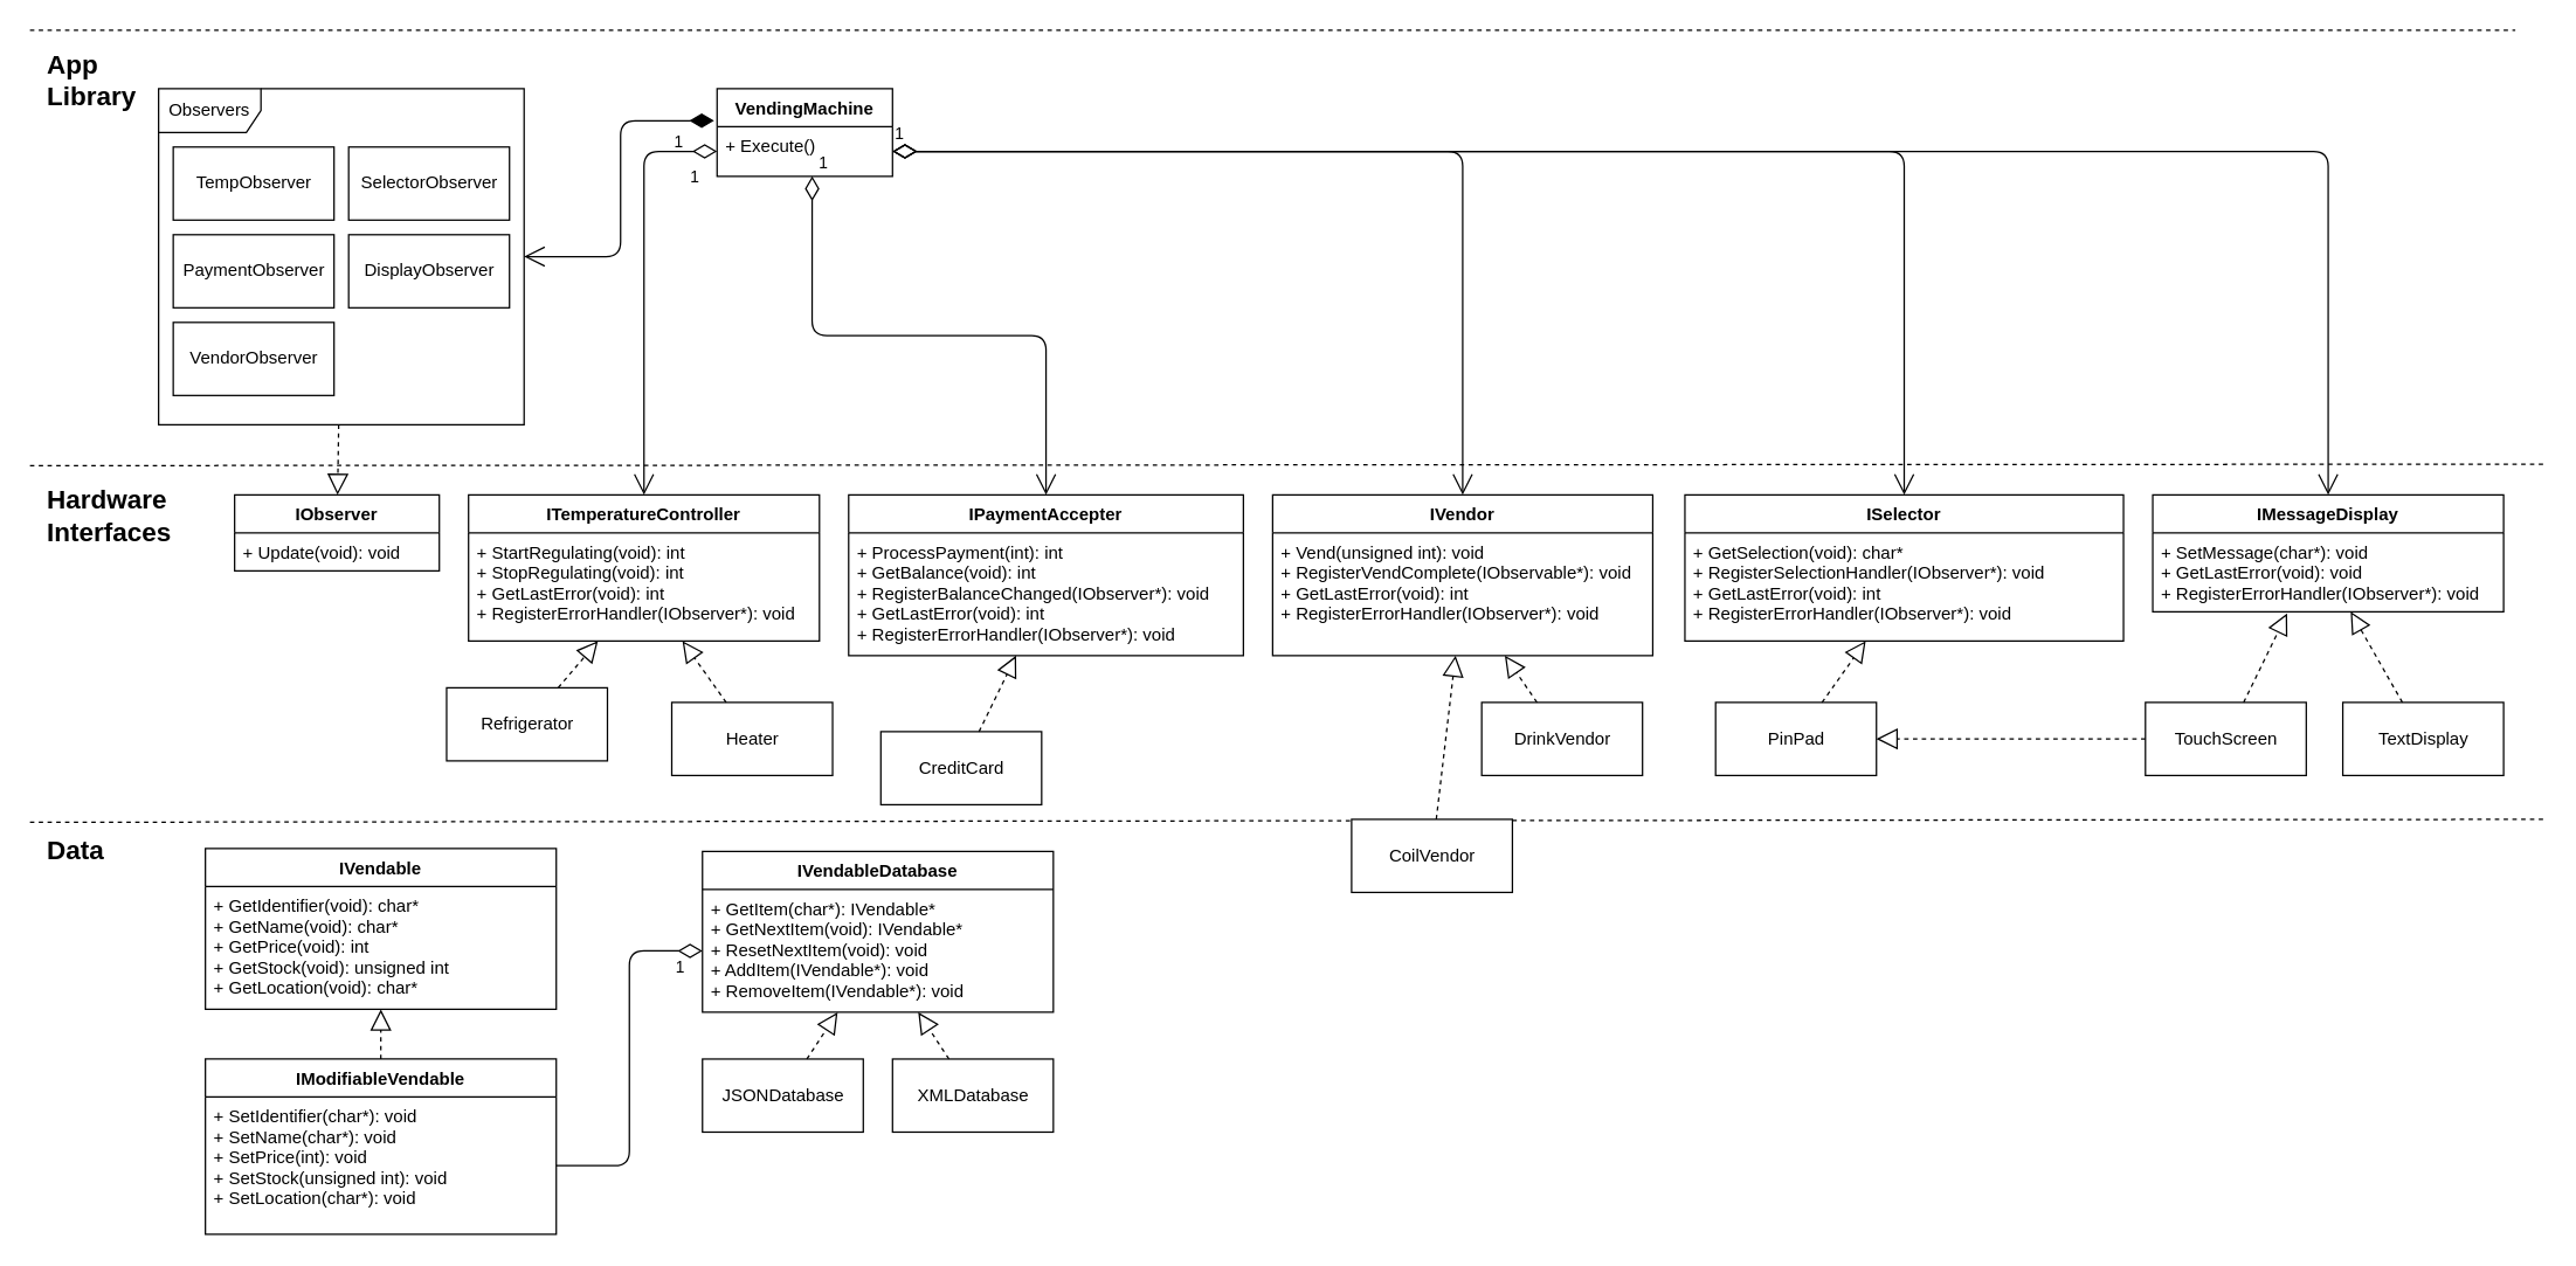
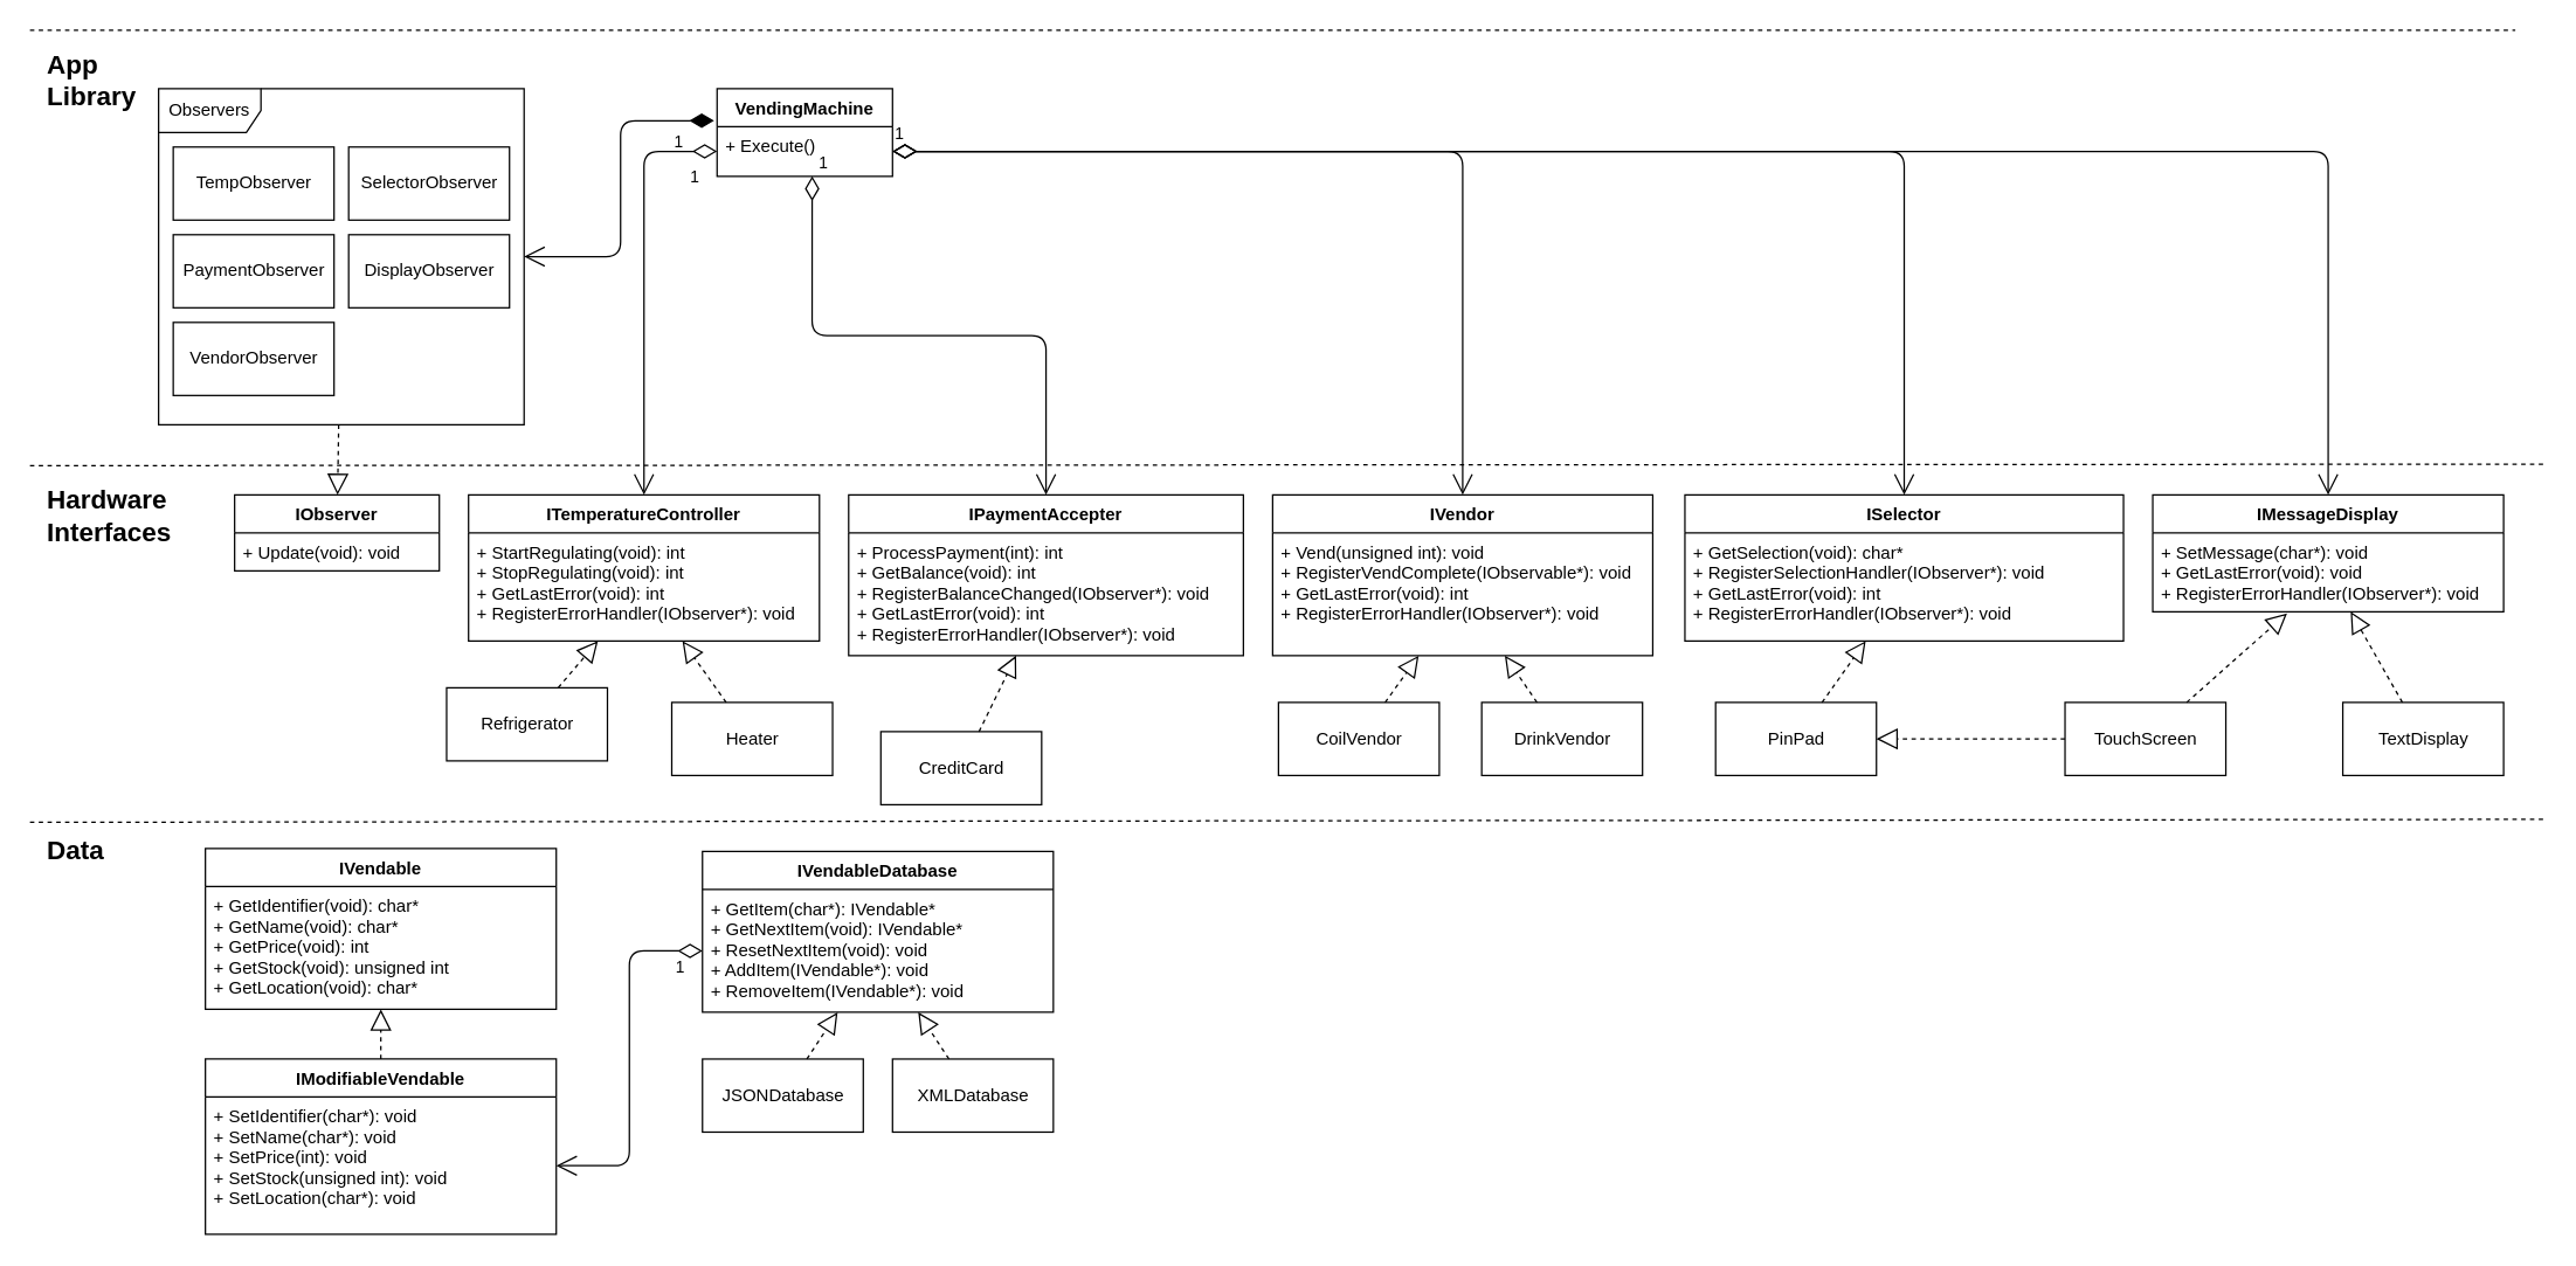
- <mxCell id="24" value="TouchScreen" style="html=1;" vertex="1" parent="1"><mxGeometry x="1467" y="480" width="110" height="50" as="geometry" /></mxCell>
+ <mxCell id="24" value="TouchScreen" style="html=1;" vertex="1" parent="1"><mxGeometry x="1412" y="480" width="110" height="50" as="geometry" /></mxCell>
- <mxCell id="21" value="CoilVendor" style="html=1;" vertex="1" parent="1"><mxGeometry x="924" y="560" width="110" height="50" as="geometry" /></mxCell>
+ <mxCell id="21" value="CoilVendor" style="html=1;" vertex="1" parent="1"><mxGeometry x="874" y="480" width="110" height="50" as="geometry" /></mxCell>
- <mxCell id="39" value="1" style="endArrow=none;html=1;endSize=12;startArrow=diamondThin;startSize=14;startFill=0;edgeStyle=orthogonalEdgeStyle;align=left;verticalAlign=bottom;" edge="1" parent="1" source="38" target="35"><mxGeometry x="-0.433" y="30" relative="1" as="geometry"><mxPoint x="560" y="820" as="sourcePoint" /><mxPoint x="720" y="820" as="targetPoint" /><mxPoint as="offset" /></mxGeometry></mxCell>
+ <mxCell id="39" value="1" style="endArrow=open;html=1;endSize=12;startArrow=diamondThin;startSize=14;startFill=0;edgeStyle=orthogonalEdgeStyle;align=left;verticalAlign=bottom;" edge="1" parent="1" source="38" target="35"><mxGeometry x="-0.433" y="30" relative="1" as="geometry"><mxPoint x="560" y="820" as="sourcePoint" /><mxPoint x="720" y="820" as="targetPoint" /><mxPoint as="offset" /></mxGeometry></mxCell>
